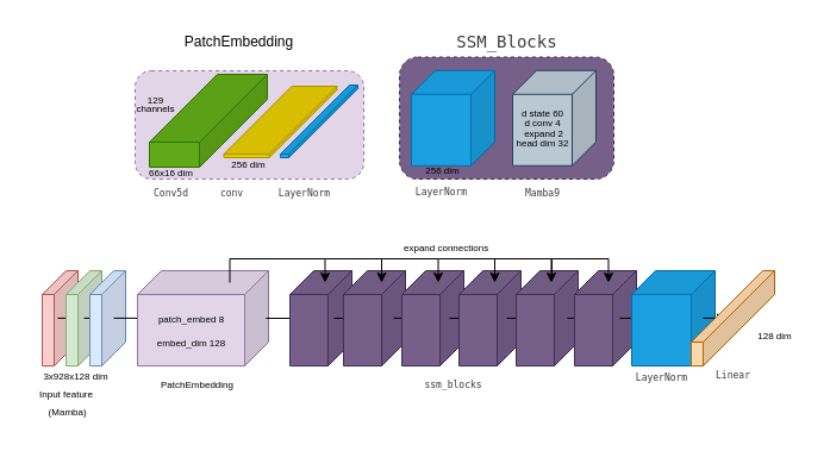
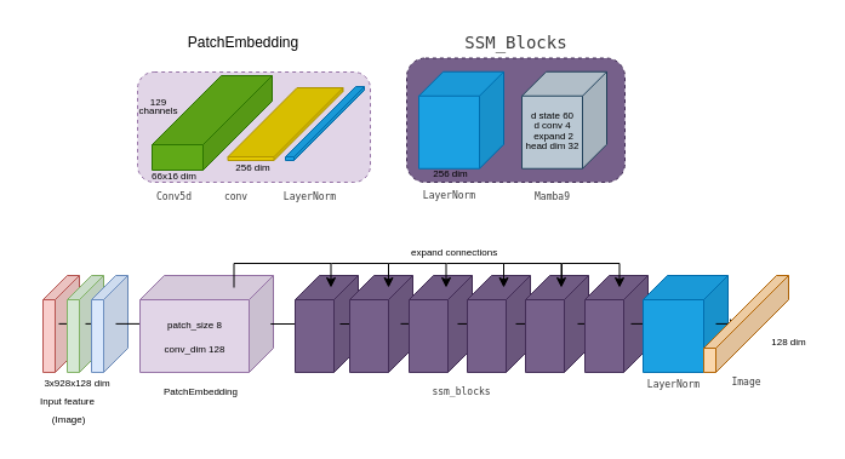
- <mxCell id="31" value="&lt;font style=&quot;font-size: 8px;&quot;&gt;patch_embed 8&lt;/font&gt;" style="text;html=1;align=center;verticalAlign=middle;resizable=0;points=[];autosize=1;strokeColor=none;fillColor=none;" parent="2" vertex="1"><mxGeometry x="105" y="232" width="70" height="30" as="geometry" /></mxCell>
+ <mxCell id="31" value="&lt;font style=&quot;font-size: 8px;&quot;&gt;patch_size 8&lt;/font&gt;" style="text;html=1;align=center;verticalAlign=middle;resizable=0;points=[];autosize=1;strokeColor=none;fillColor=none;" parent="2" vertex="1"><mxGeometry x="105" y="232" width="70" height="30" as="geometry" /></mxCell>
- <mxCell id="32" value="&lt;font style=&quot;font-size: 8px;&quot;&gt;embed_dim 128&lt;/font&gt;" style="text;html=1;align=center;verticalAlign=middle;resizable=0;points=[];autosize=1;strokeColor=none;fillColor=none;" parent="2" vertex="1"><mxGeometry x="100" y="252" width="80" height="30" as="geometry" /></mxCell>
+ <mxCell id="32" value="&lt;font style=&quot;font-size: 8px;&quot;&gt;conv_dim 128&lt;/font&gt;" style="text;html=1;align=center;verticalAlign=middle;resizable=0;points=[];autosize=1;strokeColor=none;fillColor=none;" parent="2" vertex="1"><mxGeometry x="100" y="252" width="80" height="30" as="geometry" /></mxCell>
- <mxCell id="54" value="&lt;div style=&quot;color: rgb(59, 59, 59); background-color: rgb(255, 255, 255); font-family: &amp;quot;Droid Sans Mono&amp;quot;, &amp;quot;monospace&amp;quot;, monospace; line-height: 19px;&quot;&gt;&lt;div style=&quot;line-height: 19px;&quot;&gt;&lt;font style=&quot;font-size: 8px;&quot;&gt;Linear&lt;/font&gt;&lt;/div&gt;&lt;/div&gt;" style="text;html=1;align=center;verticalAlign=middle;resizable=0;points=[];autosize=1;strokeColor=none;fillColor=none;fontSize=8;" parent="2" vertex="1"><mxGeometry x="570" y="280" width="50" height="30" as="geometry" /></mxCell>
+ <mxCell id="54" value="&lt;div style=&quot;color: rgb(59, 59, 59); background-color: rgb(255, 255, 255); font-family: &amp;quot;Droid Sans Mono&amp;quot;, &amp;quot;monospace&amp;quot;, monospace; line-height: 19px;&quot;&gt;&lt;div style=&quot;line-height: 19px;&quot;&gt;&lt;font style=&quot;font-size: 8px;&quot;&gt;Image&lt;/font&gt;&lt;/div&gt;&lt;/div&gt;" style="text;html=1;align=center;verticalAlign=middle;resizable=0;points=[];autosize=1;strokeColor=none;fillColor=none;fontSize=8;" parent="2" vertex="1"><mxGeometry x="570" y="280" width="50" height="30" as="geometry" /></mxCell>
- <mxCell id="9" value="&lt;font style=&quot;font-size: 8px;&quot;&gt;Input feature&lt;br&gt;&amp;nbsp;(Mamba)&lt;/font&gt;" style="text;html=1;align=center;verticalAlign=middle;resizable=0;points=[];autosize=1;strokeColor=none;fillColor=none;" parent="2" vertex="1"><mxGeometry y="297" width="70" height="40" as="geometry" /></mxCell>
+ <mxCell id="9" value="&lt;font style=&quot;font-size: 8px;&quot;&gt;Input feature&lt;br&gt;&amp;nbsp;(Image)&lt;/font&gt;" style="text;html=1;align=center;verticalAlign=middle;resizable=0;points=[];autosize=1;strokeColor=none;fillColor=none;" parent="2" vertex="1"><mxGeometry y="297" width="70" height="40" as="geometry" /></mxCell>
